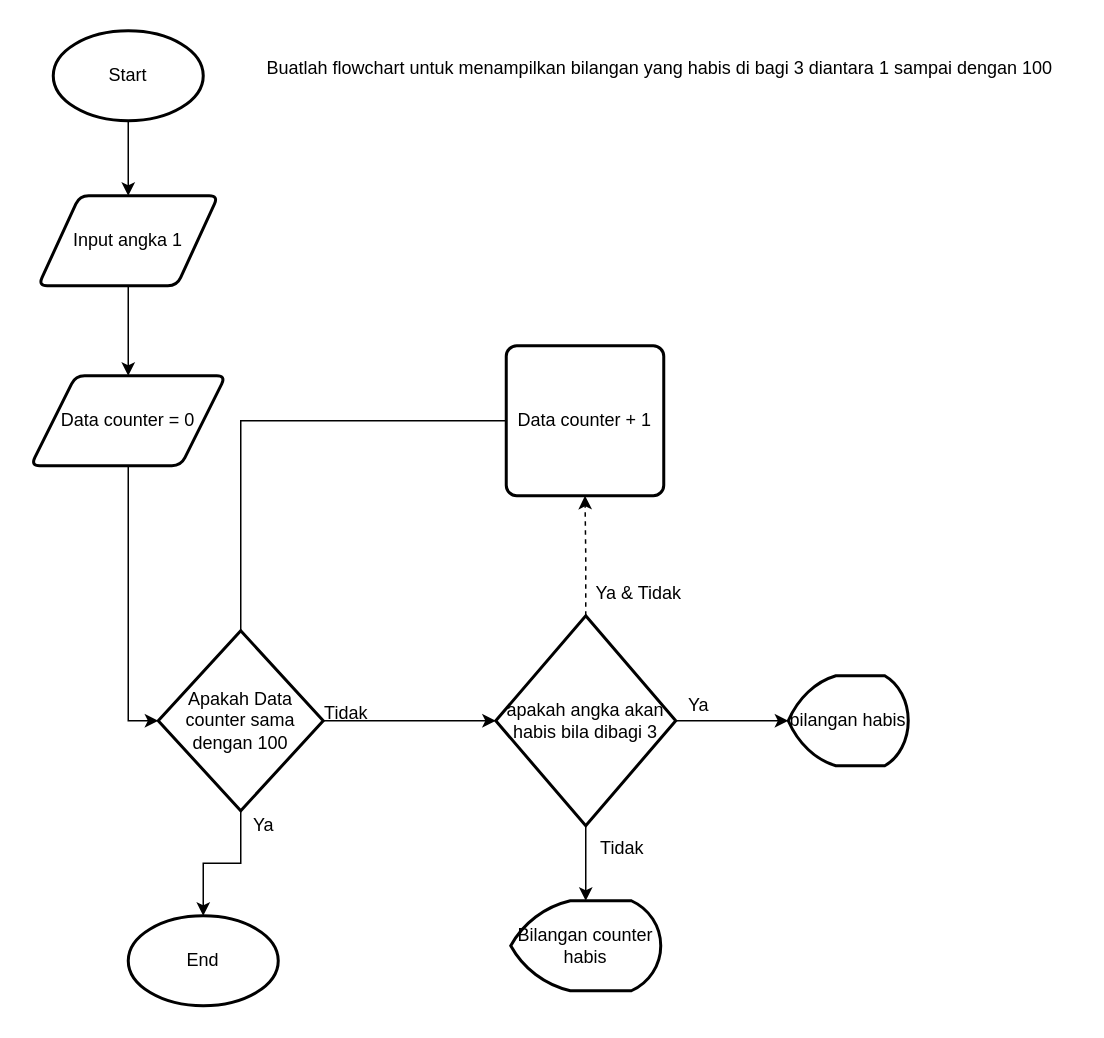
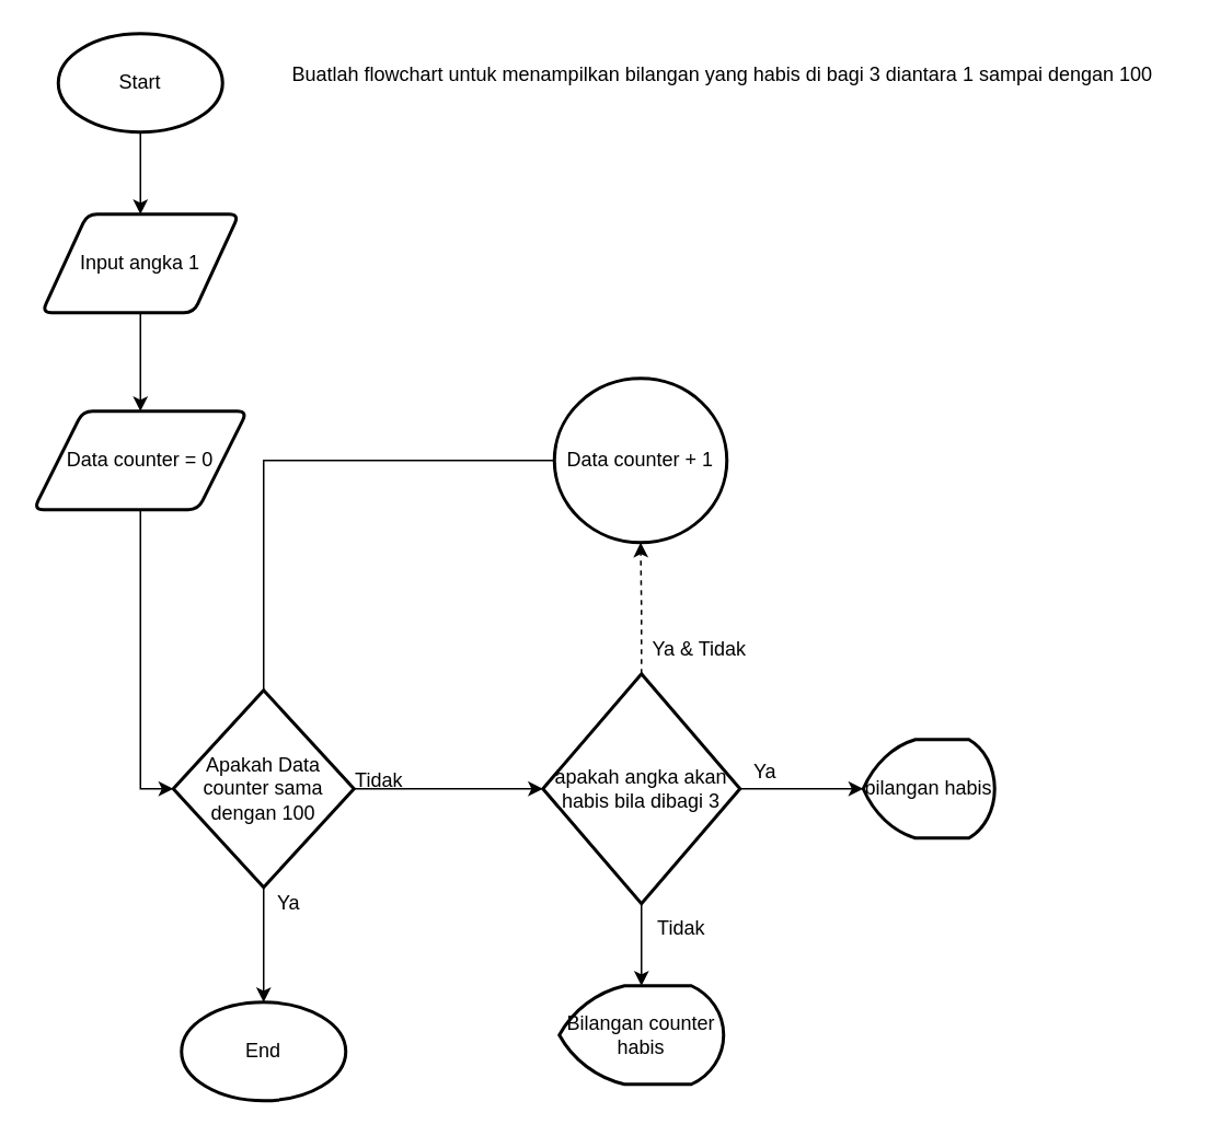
- <mxCell id="18" value="Data counter + 1" style="rounded=1;whiteSpace=wrap;html=1;absoluteArcSize=1;arcSize=14;strokeWidth=2;" vertex="1" parent="1"><mxGeometry x="337" y="230" width="105" height="100" as="geometry" /></mxCell>
+ <mxCell id="18" value="Data counter + 1" style="ellipse;whiteSpace=wrap;html=1;absoluteArcSize=1;arcSize=14;strokeWidth=2;" vertex="1" parent="1"><mxGeometry x="337" y="230" width="105" height="100" as="geometry" /></mxCell>
- <mxCell id="23" value="End" style="strokeWidth=2;html=1;shape=mxgraph.flowchart.start_1;whiteSpace=wrap;" vertex="1" parent="1"><mxGeometry x="85" y="610" width="100" height="60" as="geometry" /></mxCell>
+ <mxCell id="23" value="End" style="strokeWidth=2;html=1;shape=mxgraph.flowchart.start_1;whiteSpace=wrap;" vertex="1" parent="1"><mxGeometry x="110" y="610" width="100" height="60" as="geometry" /></mxCell>
